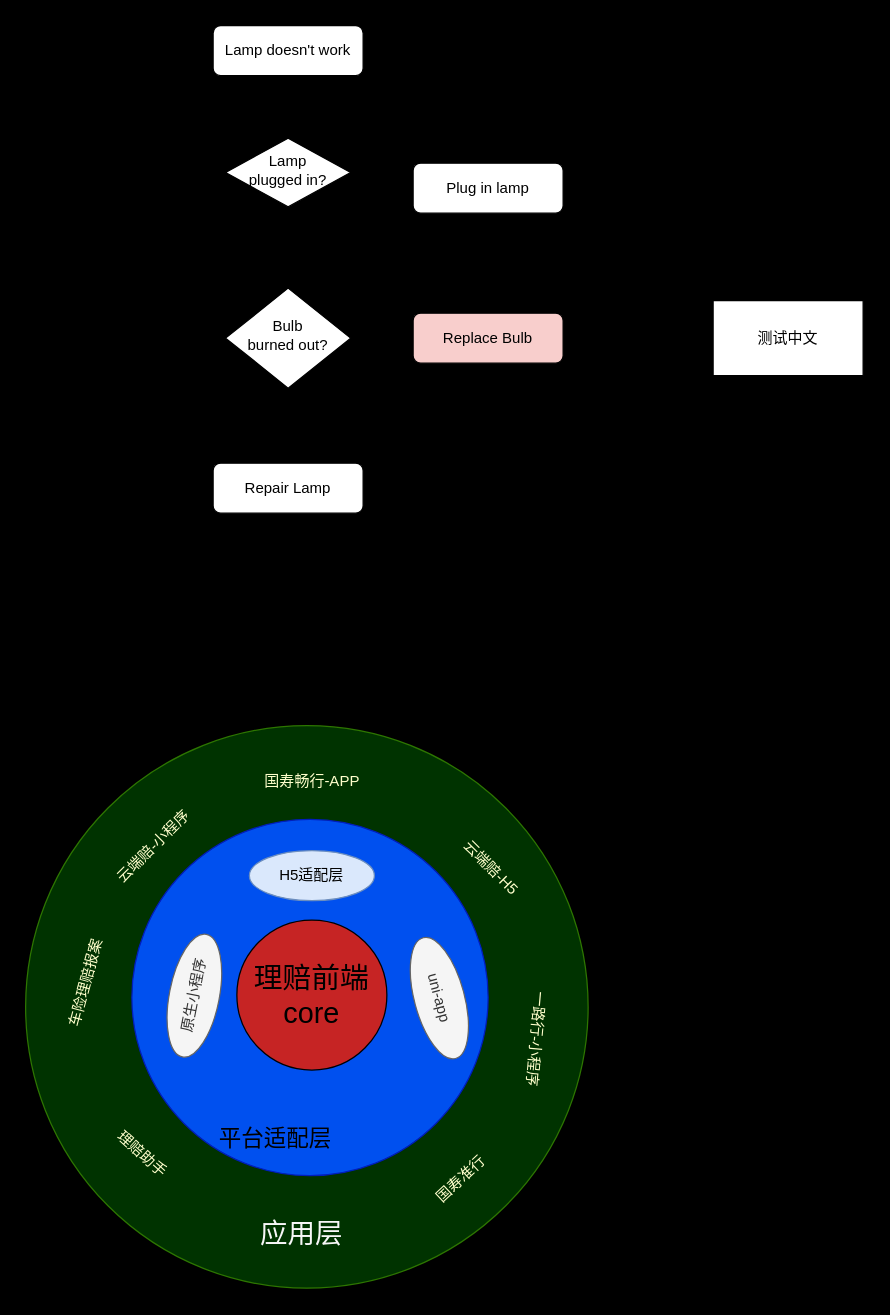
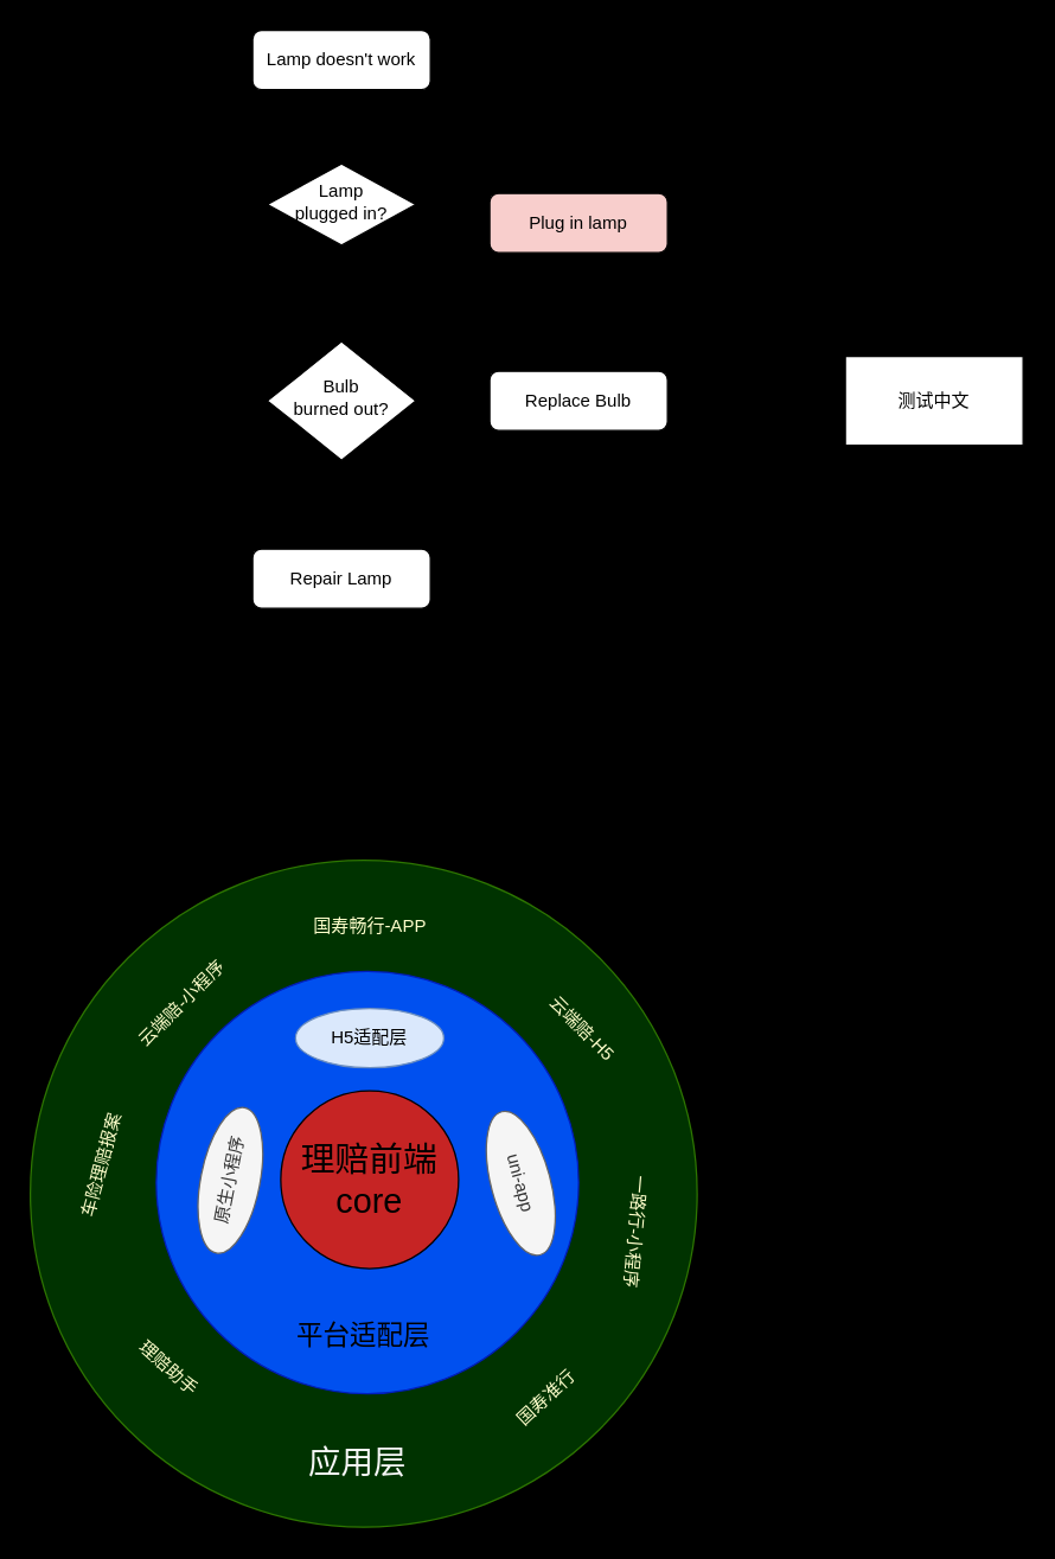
- <mxCell id="7" value="Plug in lamp" style="rounded=1;whiteSpace=wrap;html=1;fontSize=12;glass=0;strokeWidth=1;shadow=0;" parent="1" vertex="1"><mxGeometry x="330" y="130" width="120" height="40" as="geometry" /></mxCell>
+ <mxCell id="7" value="Plug in lamp" style="rounded=1;whiteSpace=wrap;html=1;fontSize=12;glass=0;strokeWidth=1;shadow=0;fillColor=#f8cecc;" parent="1" vertex="1"><mxGeometry x="330" y="130" width="120" height="40" as="geometry" /></mxCell>
- <mxCell id="13" value="Replace Bulb" style="rounded=1;whiteSpace=wrap;html=1;fontSize=12;glass=0;strokeWidth=1;shadow=0;fillColor=#f8cecc;" parent="1" vertex="1"><mxGeometry x="330" y="250" width="120" height="40" as="geometry" /></mxCell>
+ <mxCell id="13" value="Replace Bulb" style="rounded=1;whiteSpace=wrap;html=1;fontSize=12;glass=0;strokeWidth=1;shadow=0;" parent="1" vertex="1"><mxGeometry x="330" y="250" width="120" height="40" as="geometry" /></mxCell>
- <mxCell id="18" value="平台适配层" style="text;html=1;align=center;verticalAlign=middle;whiteSpace=wrap;rounded=0;fontSize=18;" vertex="1" parent="1"><mxGeometry x="165" y="896" width="110" height="30" as="geometry" /></mxCell>
+ <mxCell id="18" value="平台适配层" style="text;html=1;align=center;verticalAlign=middle;whiteSpace=wrap;rounded=0;fontSize=18;" vertex="1" parent="1"><mxGeometry x="190" y="886" width="110" height="30" as="geometry" /></mxCell>
